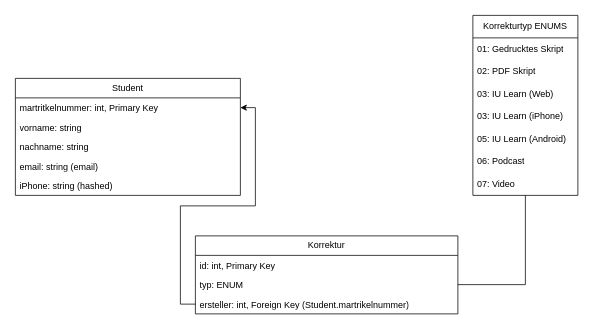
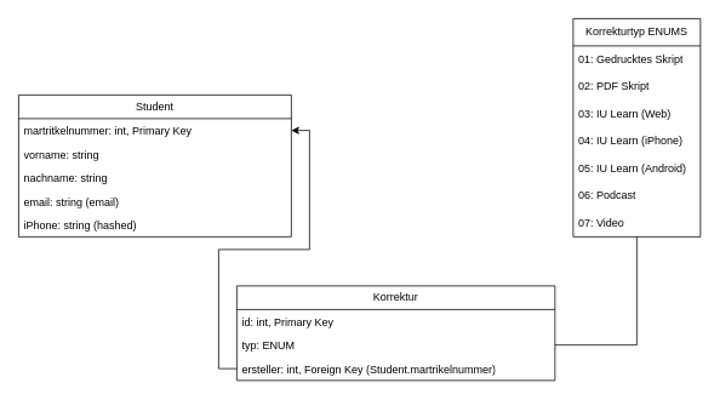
- <mxCell id="16" value="03: IU Learn (iPhone)" style="text;strokeColor=none;fillColor=none;align=left;verticalAlign=middle;spacingLeft=4;spacingRight=4;overflow=hidden;points=[[0,0.5],[1,0.5]];portConstraint=eastwest;rotatable=0;whiteSpace=wrap;html=1;" vertex="1" parent="12"><mxGeometry y="120" width="140" height="30" as="geometry" /></mxCell>
+ <mxCell id="16" value="04: IU Learn (iPhone)" style="text;strokeColor=none;fillColor=none;align=left;verticalAlign=middle;spacingLeft=4;spacingRight=4;overflow=hidden;points=[[0,0.5],[1,0.5]];portConstraint=eastwest;rotatable=0;whiteSpace=wrap;html=1;" vertex="1" parent="12"><mxGeometry y="120" width="140" height="30" as="geometry" /></mxCell>
